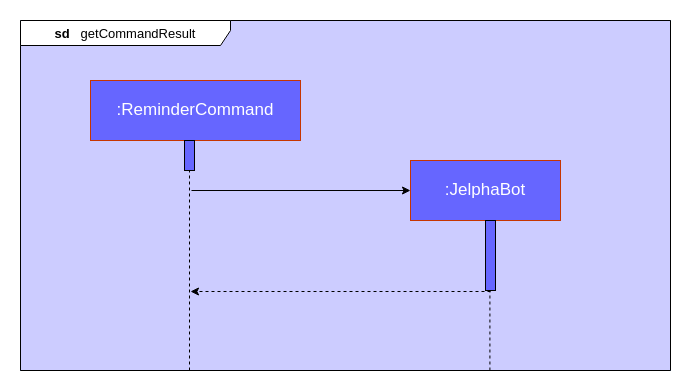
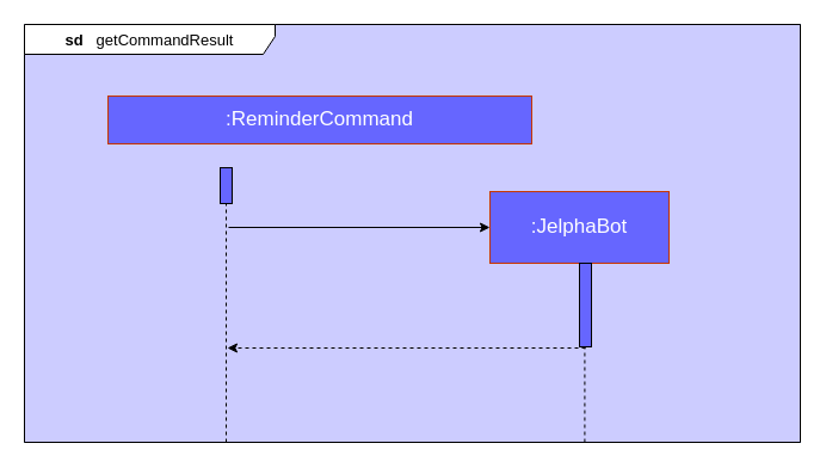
- <mxCell id="4" value=":ReminderCommand" style="rounded=0;whiteSpace=wrap;html=1;fontFamily=Helvetica;fillColor=#6666FF;strokeColor=#C73500;fontColor=#ffffff;fontSize=17;" parent="1" vertex="1"><mxGeometry x="90" y="80" width="210" height="60" as="geometry" /></mxCell>
+ <mxCell id="4" value=":ReminderCommand" style="rounded=0;whiteSpace=wrap;html=1;fontFamily=Helvetica;fillColor=#6666FF;strokeColor=#C73500;fontColor=#ffffff;fontSize=17;" parent="1" vertex="1"><mxGeometry x="90" y="80" width="355" height="40" as="geometry" /></mxCell>
